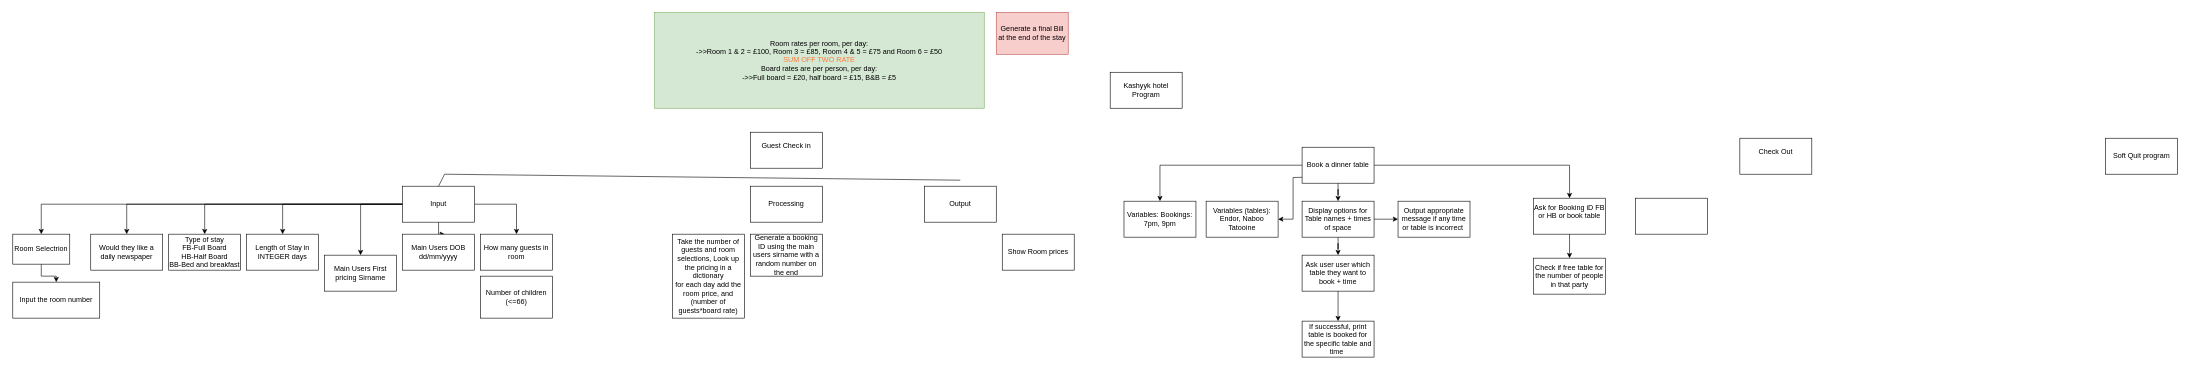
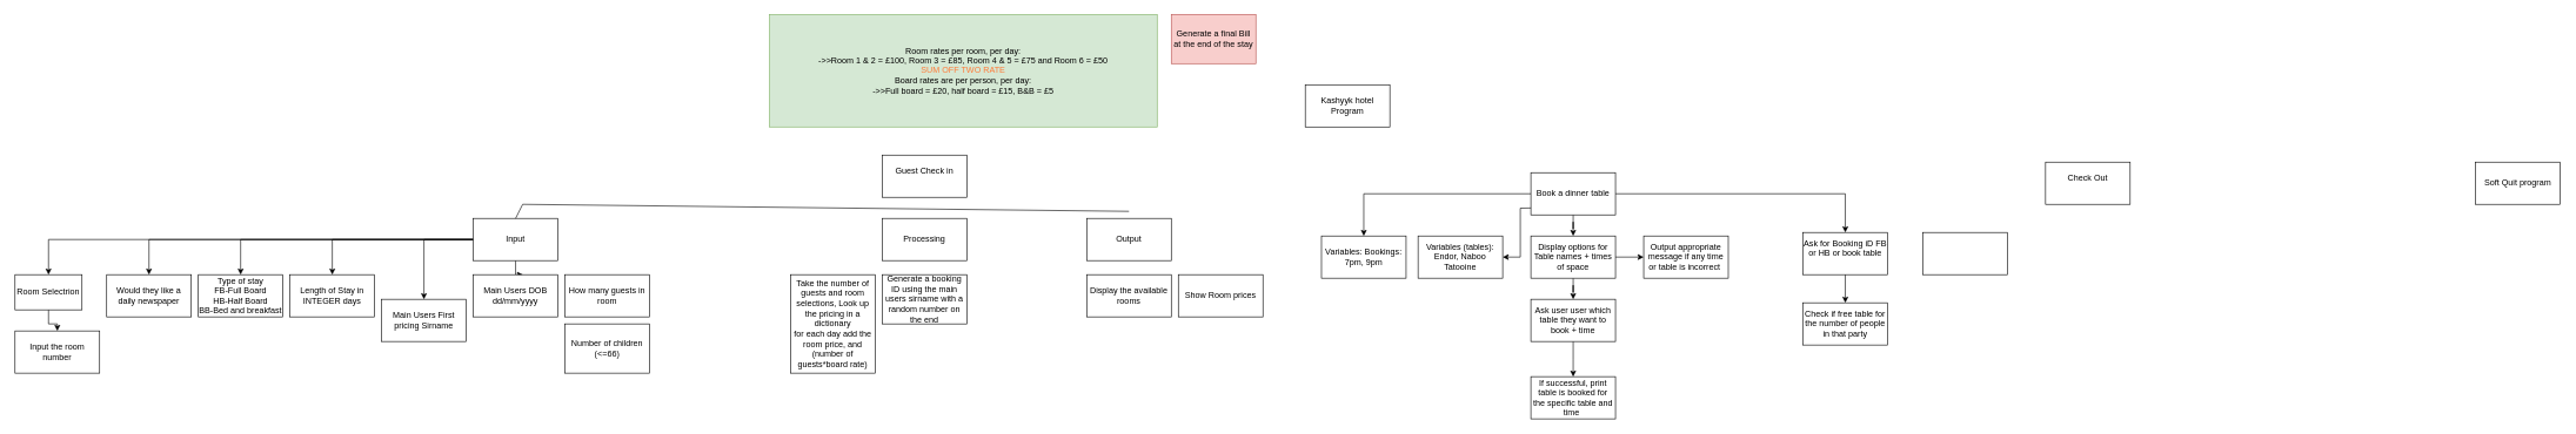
- <mxCell id="22" style="edgeStyle=orthogonalEdgeStyle;rounded=0;orthogonalLoop=1;jettySize=auto;html=1;entryX=0.5;entryY=0;entryDx=0;entryDy=0;" parent="1" source="27" target="31" edge="1"><mxGeometry relative="1" as="geometry" /></mxCell>
+ <mxCell id="40" value="Display the available rooms" style="rounded=0;whiteSpace=wrap;html=1;" parent="1" vertex="1"><mxGeometry x="1540" y="390" width="120" height="60" as="geometry" /></mxCell>
- <mxCell id="41" value="Input the room number" style="rounded=0;whiteSpace=wrap;html=1;" parent="1" vertex="1"><mxGeometry x="20" y="470" width="145" height="60" as="geometry" /></mxCell>
+ <mxCell id="41" value="Input the room number" style="rounded=0;whiteSpace=wrap;html=1;" parent="1" vertex="1"><mxGeometry x="20" y="470" width="120" height="60" as="geometry" /></mxCell>
